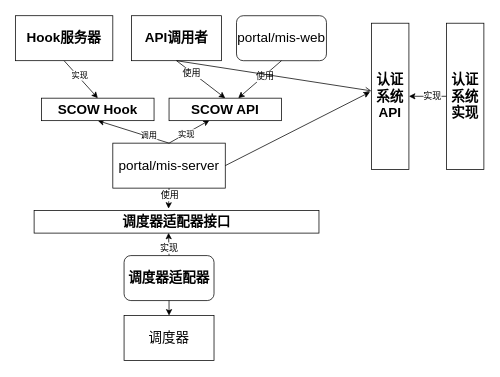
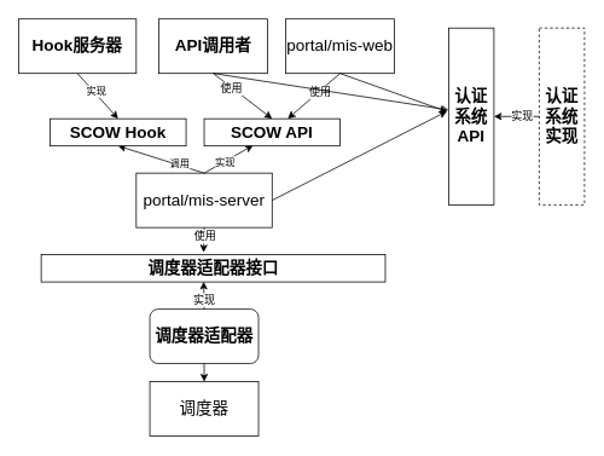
- <mxCell id="13" value="portal/mis-web" style="whiteSpace=wrap;html=1;strokeColor=default;fontSize=18;fillColor=none;rounded=1;" parent="1" vertex="1"><mxGeometry x="315" y="20" width="120" height="60" as="geometry" /></mxCell>
+ <mxCell id="13" value="portal/mis-web" style="rounded=0;whiteSpace=wrap;html=1;strokeColor=default;fontSize=18;fillColor=none;" parent="1" vertex="1"><mxGeometry x="315" y="20" width="120" height="60" as="geometry" /></mxCell>
+ <mxCell id="12" style="edgeStyle=none;html=1;exitX=0.5;exitY=1;exitDx=0;exitDy=0;fontSize=12;entryX=-0.032;entryY=0.473;entryDx=0;entryDy=0;entryPerimeter=0;" parent="1" source="13" target="26" edge="1"><mxGeometry relative="1" as="geometry"><mxPoint x="465" y="120" as="targetPoint" /></mxGeometry></mxCell>
- <mxCell id="25" value="认证系统&lt;br&gt;实现" style="rounded=0;whiteSpace=wrap;html=1;strokeColor=default;fontSize=18;fillColor=none;fontStyle=1" parent="1" vertex="1"><mxGeometry x="595" y="30" width="50" height="195" as="geometry" /></mxCell>
+ <mxCell id="25" value="认证系统&lt;br&gt;实现" style="rounded=0;whiteSpace=wrap;html=1;strokeColor=default;fontSize=18;fillColor=none;fontStyle=1;dashed=1;" parent="1" vertex="1"><mxGeometry x="595" y="30" width="50" height="195" as="geometry" /></mxCell>
